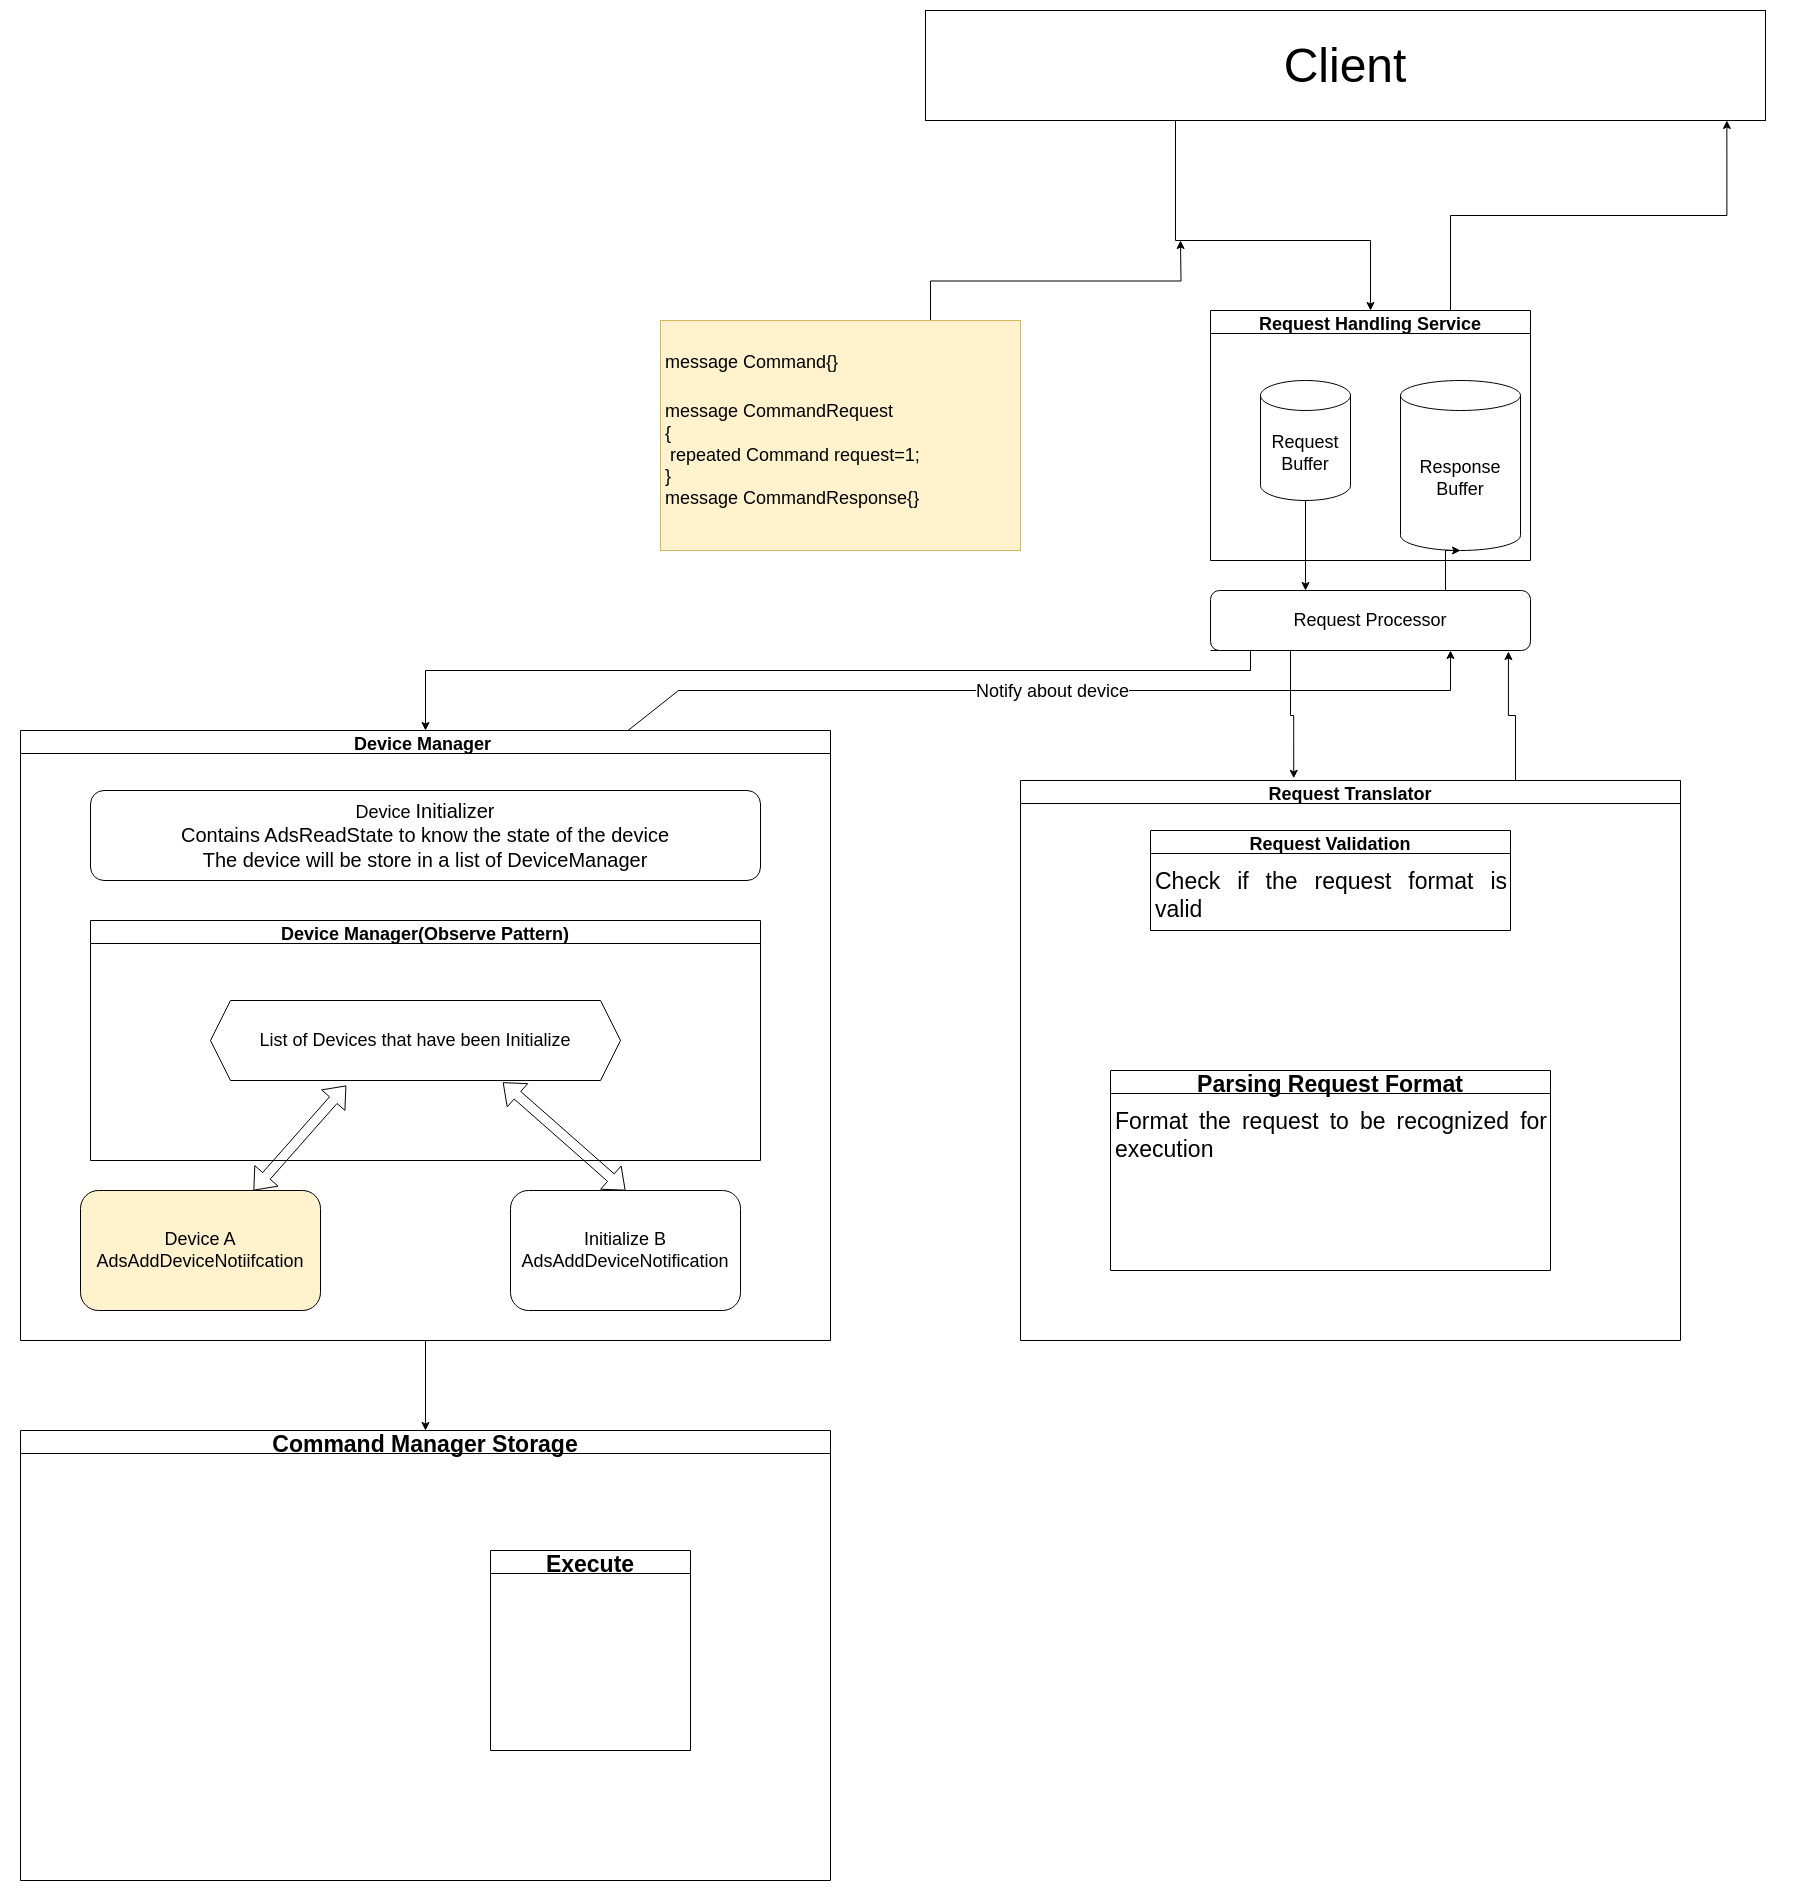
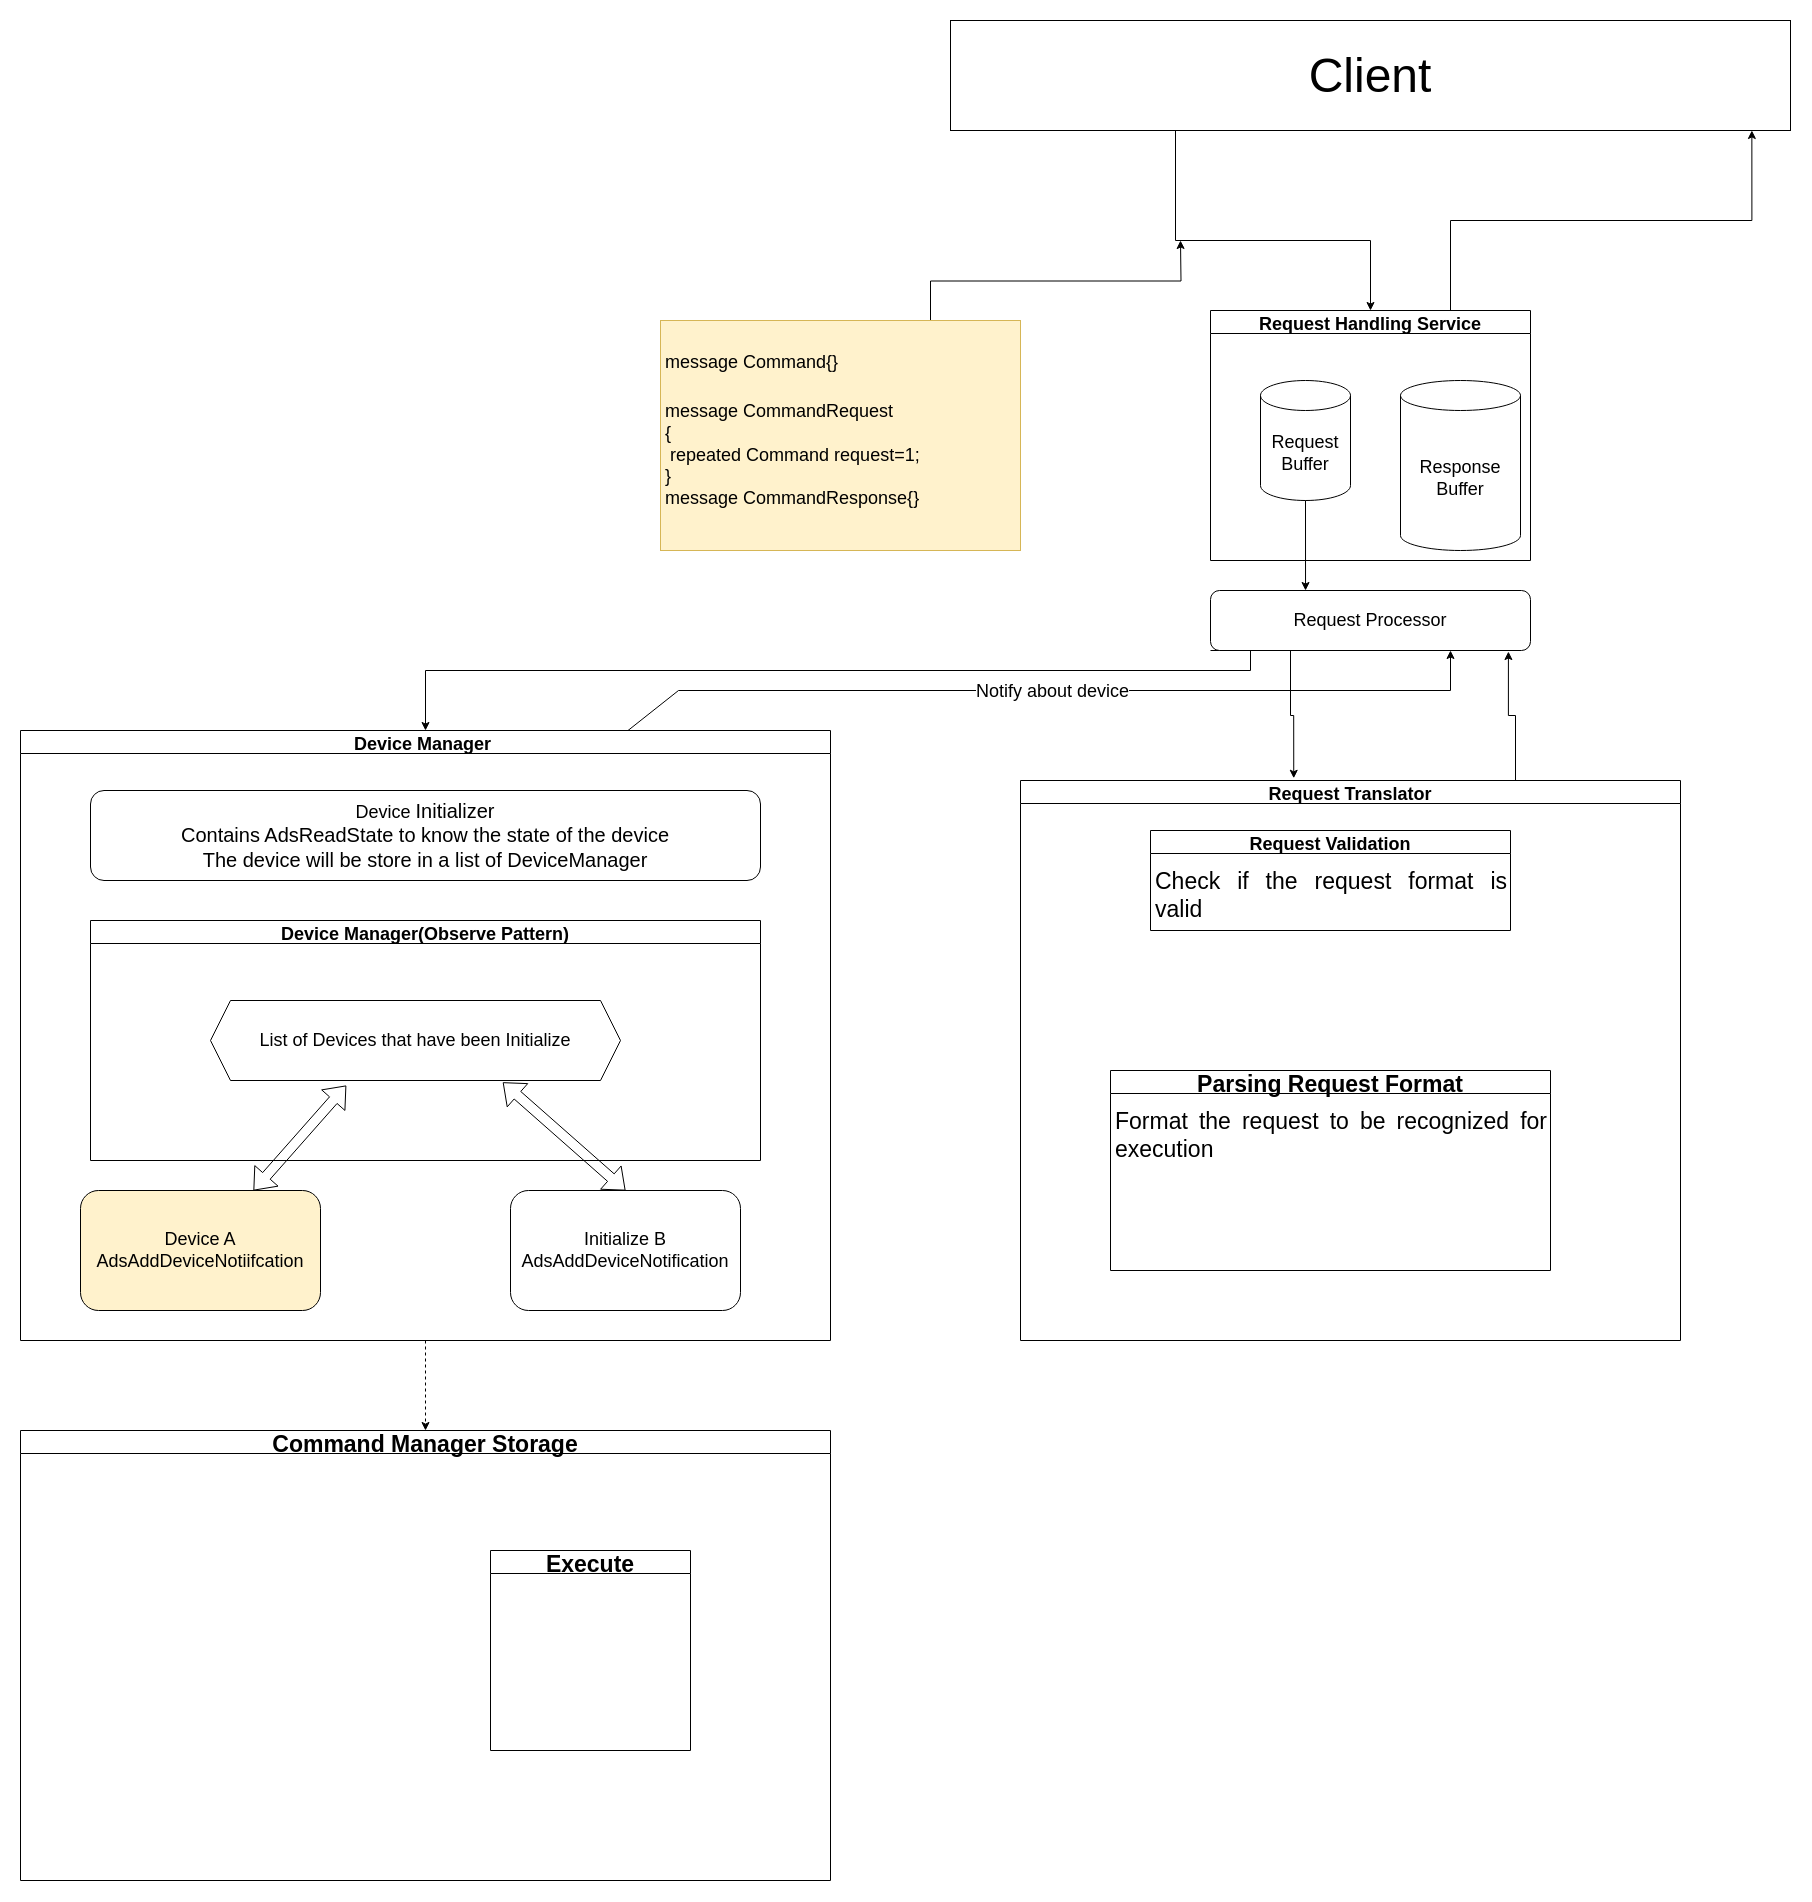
- <mxCell id="3" value="&lt;font style=&quot;font-size: 48px;&quot;&gt;Client&lt;/font&gt;" style="rounded=0;whiteSpace=wrap;html=1;" vertex="1" parent="1"><mxGeometry x="925" y="10" width="840" height="110" as="geometry" /></mxCell>
+ <mxCell id="3" value="&lt;font style=&quot;font-size: 48px;&quot;&gt;Client&lt;/font&gt;" style="rounded=0;whiteSpace=wrap;html=1;" vertex="1" parent="1"><mxGeometry x="950" y="20" width="840" height="110" as="geometry" /></mxCell>
- <mxCell id="8" style="edgeStyle=orthogonalEdgeStyle;rounded=0;orthogonalLoop=1;jettySize=auto;html=1;exitX=0.75;exitY=0;exitDx=0;exitDy=0;fontSize=18;entryX=0.5;entryY=1;entryDx=0;entryDy=0;entryPerimeter=0;" edge="1" parent="1" source="11" target="7"><mxGeometry relative="1" as="geometry"><mxPoint x="1450" y="510" as="targetPoint" /><Array as="points"><mxPoint x="1445" y="590" /></Array></mxGeometry></mxCell>
- <mxCell id="15" style="edgeStyle=orthogonalEdgeStyle;rounded=0;orthogonalLoop=1;jettySize=auto;html=1;exitX=0.5;exitY=1;exitDx=0;exitDy=0;entryX=0.5;entryY=0;entryDx=0;entryDy=0;fontSize=23;" edge="1" parent="1" source="16" target="32"><mxGeometry relative="1" as="geometry" /></mxCell>
+ <mxCell id="15" style="edgeStyle=orthogonalEdgeStyle;rounded=0;orthogonalLoop=1;jettySize=auto;html=1;exitX=0.5;exitY=1;exitDx=0;exitDy=0;entryX=0.5;entryY=0;entryDx=0;entryDy=0;fontSize=23;dashed=1;" edge="1" parent="1" source="16" target="32"><mxGeometry relative="1" as="geometry" /></mxCell>
